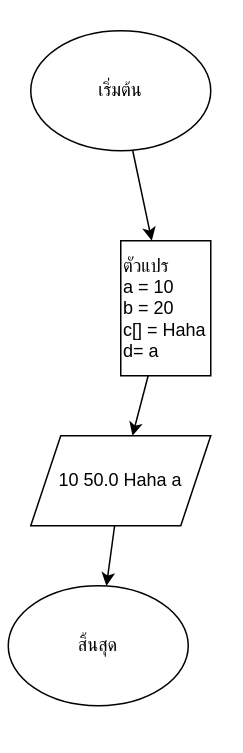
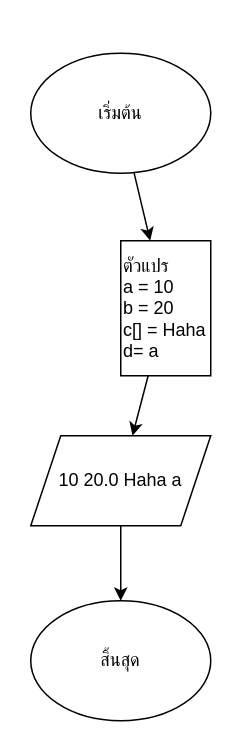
- <mxCell id="3" value="เริ่มต้น" style="ellipse;whiteSpace=wrap;html=1;" vertex="1" parent="1"><mxGeometry x="20" y="20" width="120" height="80" as="geometry" /></mxCell>
+ <mxCell id="3" value="เริ่มต้น" style="ellipse;whiteSpace=wrap;html=1;" vertex="1" parent="1"><mxGeometry x="20" y="35" width="120" height="80" as="geometry" /></mxCell>
- <mxCell id="7" value="10 50.0 Haha a" style="shape=parallelogram;perimeter=parallelogramPerimeter;whiteSpace=wrap;html=1;fixedSize=1;align=center;" vertex="1" parent="1"><mxGeometry x="20" y="290" width="120" height="60" as="geometry" /></mxCell>
+ <mxCell id="7" value="10 20.0 Haha a" style="shape=parallelogram;perimeter=parallelogramPerimeter;whiteSpace=wrap;html=1;fixedSize=1;align=center;" vertex="1" parent="1"><mxGeometry x="20" y="290" width="120" height="60" as="geometry" /></mxCell>
- <mxCell id="8" value="สิ้นสุด" style="ellipse;whiteSpace=wrap;html=1;" vertex="1" parent="1"><mxGeometry x="5" y="390" width="120" height="80" as="geometry" /></mxCell>
+ <mxCell id="8" value="สิ้นสุด" style="ellipse;whiteSpace=wrap;html=1;" vertex="1" parent="1"><mxGeometry x="20" y="400" width="120" height="80" as="geometry" /></mxCell>
